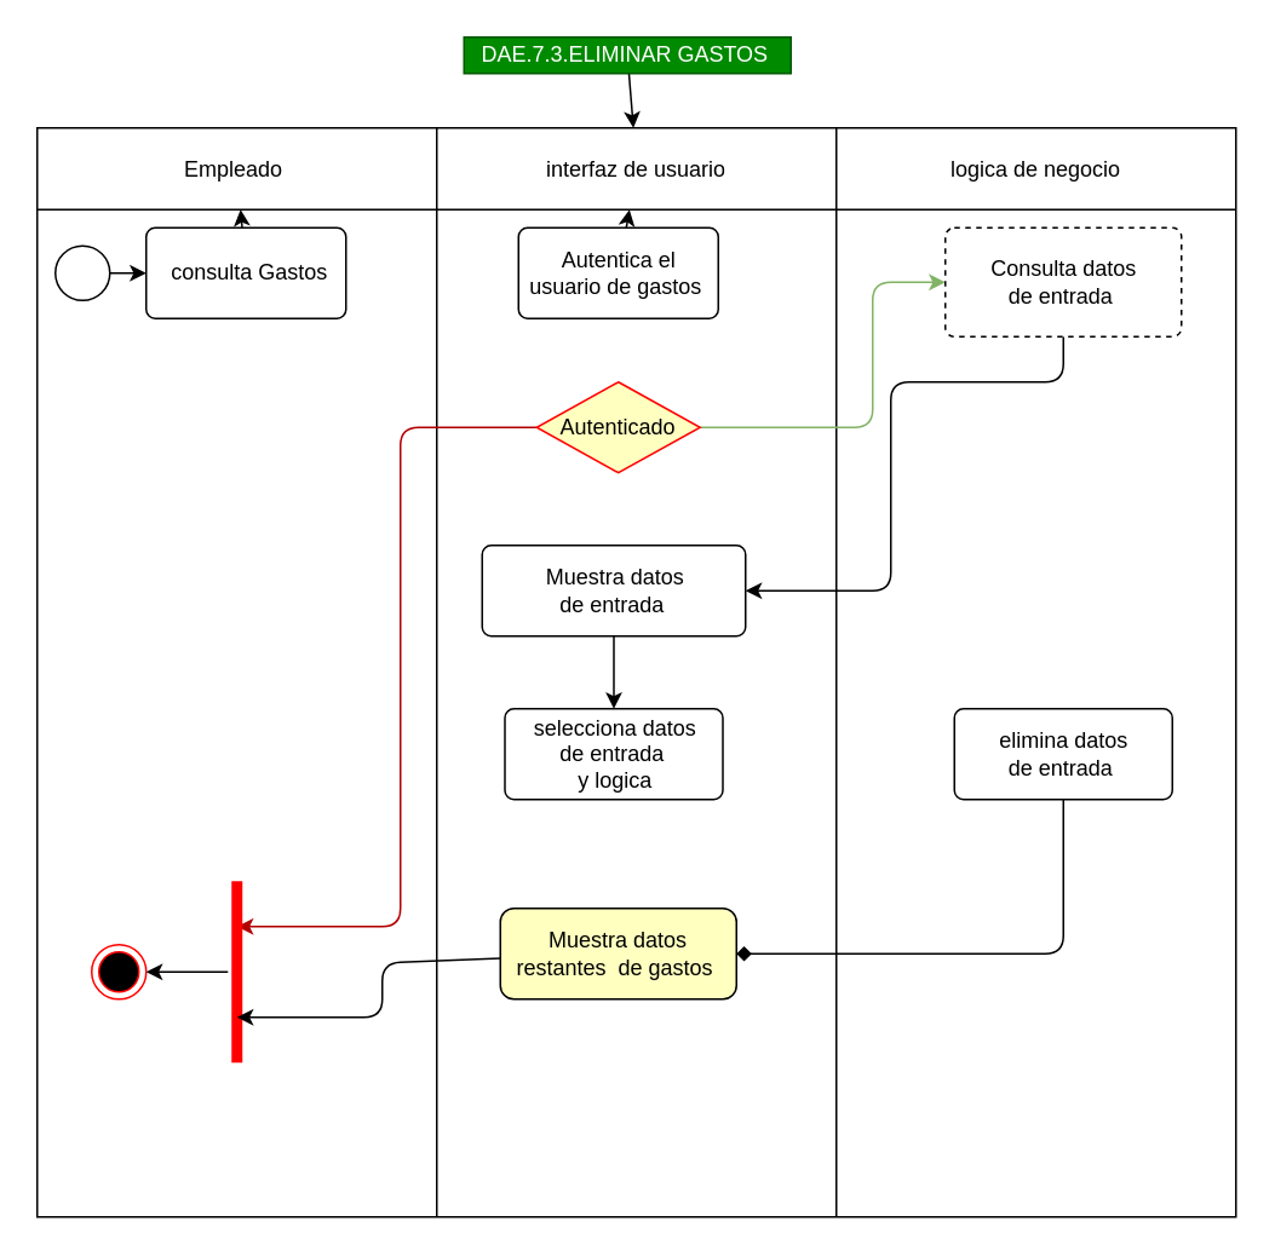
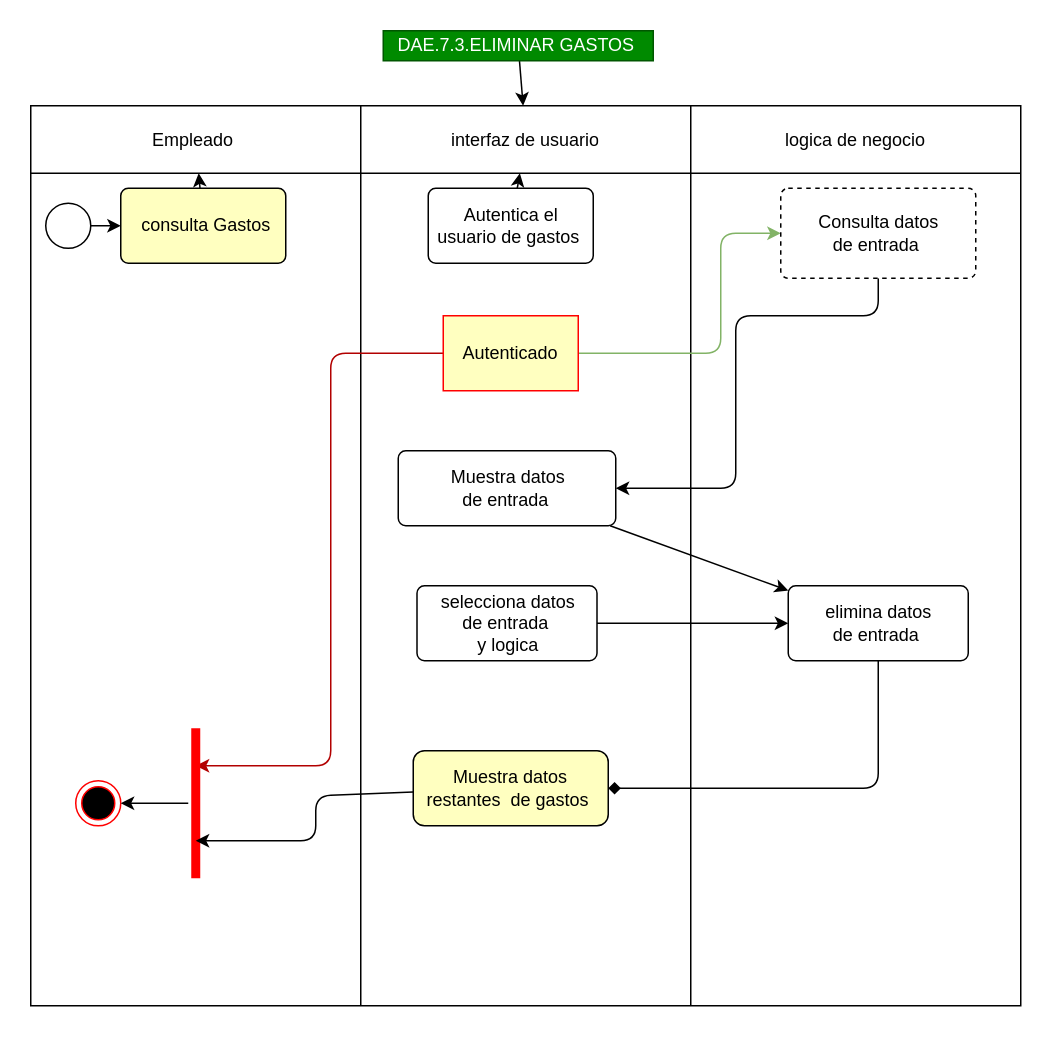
- <mxCell id="17" value="&lt;span style=&quot;color: rgb(0 , 0 , 0)&quot;&gt;&amp;nbsp;consulta Gastos&lt;/span&gt;" style="html=1;align=center;verticalAlign=middle;rounded=1;absoluteArcSize=1;arcSize=10;dashed=0;fillColor=#FFFFFF;" parent="1" vertex="1"><mxGeometry x="80" y="125" width="110" height="50" as="geometry" /></mxCell>
+ <mxCell id="17" value="&lt;span style=&quot;color: rgb(0 , 0 , 0)&quot;&gt;&amp;nbsp;consulta Gastos&lt;/span&gt;" style="html=1;align=center;verticalAlign=middle;rounded=1;absoluteArcSize=1;arcSize=10;dashed=0;fillColor=#ffffc0;" parent="1" vertex="1"><mxGeometry x="80" y="125" width="110" height="50" as="geometry" /></mxCell>
- <mxCell id="22" value="&lt;span style=&quot;color: rgb(0 , 0 , 0)&quot;&gt;Autenticado&lt;/span&gt;" style="rhombus;whiteSpace=wrap;html=1;fillColor=#ffffc0;strokeColor=#ff0000;" parent="1" vertex="1"><mxGeometry x="295" y="210" width="90" height="50" as="geometry" /></mxCell>
+ <mxCell id="22" value="&lt;span style=&quot;color: rgb(0 , 0 , 0)&quot;&gt;Autenticado&lt;/span&gt;" style="whiteSpace=wrap;html=1;fillColor=#ffffc0;strokeColor=#ff0000;rounded=0;" parent="1" vertex="1"><mxGeometry x="295" y="210" width="90" height="50" as="geometry" /></mxCell>
- <mxCell id="27" style="edgeStyle=none;html=1;" parent="1" source="28" target="26" edge="1"><mxGeometry relative="1" as="geometry" /></mxCell>
+ <mxCell id="27" style="edgeStyle=none;html=1;" parent="1" source="28" target="32" edge="1"><mxGeometry relative="1" as="geometry" /></mxCell>
+ <mxCell id="25" style="edgeStyle=none;html=1;entryX=0;entryY=0.5;entryDx=0;entryDy=0;" parent="1" source="26" target="32" edge="1"><mxGeometry relative="1" as="geometry" /></mxCell>
